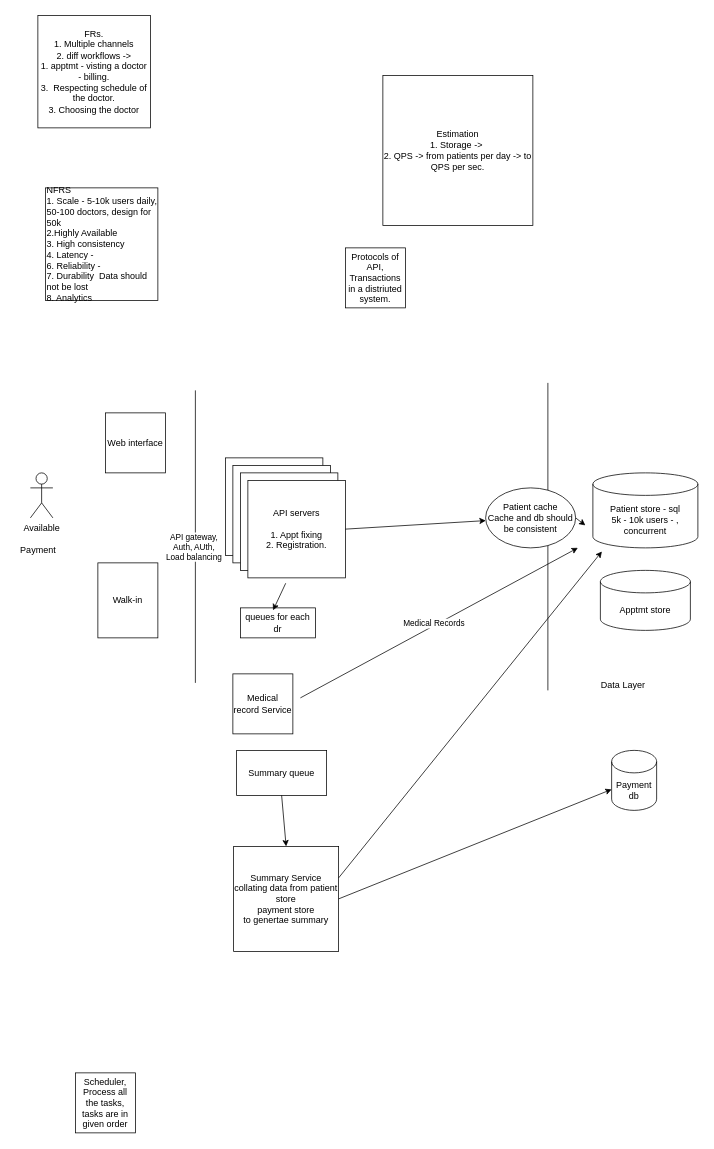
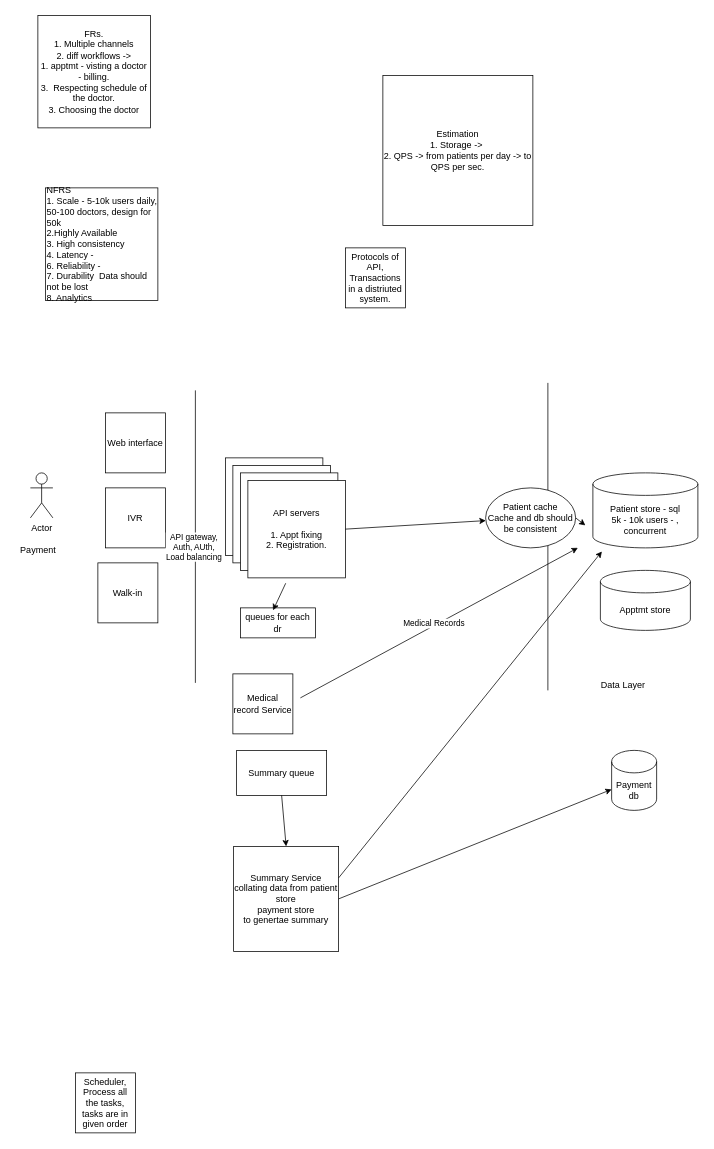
+ <mxCell id="7" value="IVR" style="whiteSpace=wrap;html=1;aspect=fixed;" vertex="1" parent="1"><mxGeometry x="140" y="650" width="80" height="80" as="geometry" /></mxCell>
- <mxCell id="5" value="Available" style="shape=umlActor;verticalLabelPosition=bottom;verticalAlign=top;html=1;outlineConnect=0;" vertex="1" parent="1"><mxGeometry x="40" y="630" width="30" height="60" as="geometry" /></mxCell>
+ <mxCell id="5" value="Actor" style="shape=umlActor;verticalLabelPosition=bottom;verticalAlign=top;html=1;outlineConnect=0;" vertex="1" parent="1"><mxGeometry x="40" y="630" width="30" height="60" as="geometry" /></mxCell>
- <mxCell id="8" value="Walk-in" style="whiteSpace=wrap;html=1;aspect=fixed;" vertex="1" parent="1"><mxGeometry x="130" y="750" width="80" height="100" as="geometry" /></mxCell>
+ <mxCell id="8" value="Walk-in" style="whiteSpace=wrap;html=1;aspect=fixed;" vertex="1" parent="1"><mxGeometry x="130" y="750" width="80" height="80" as="geometry" /></mxCell>
